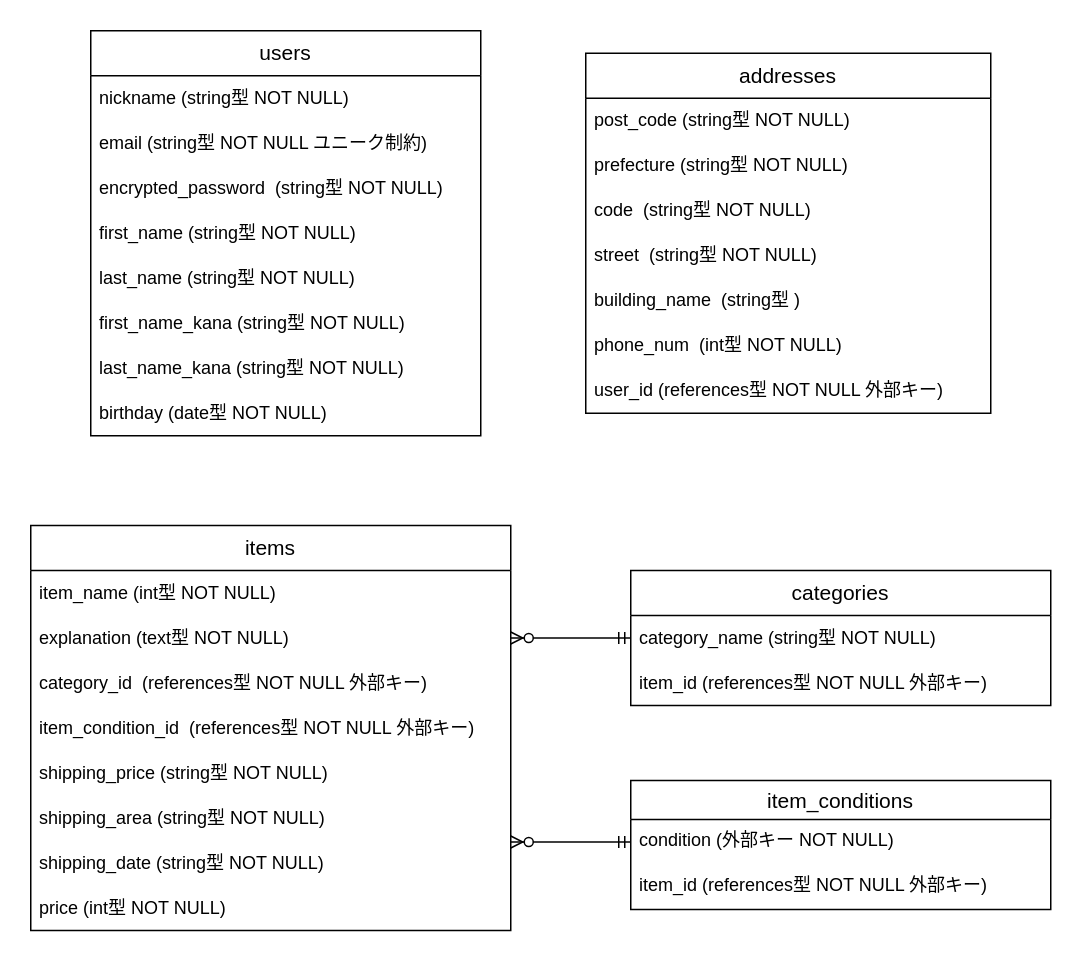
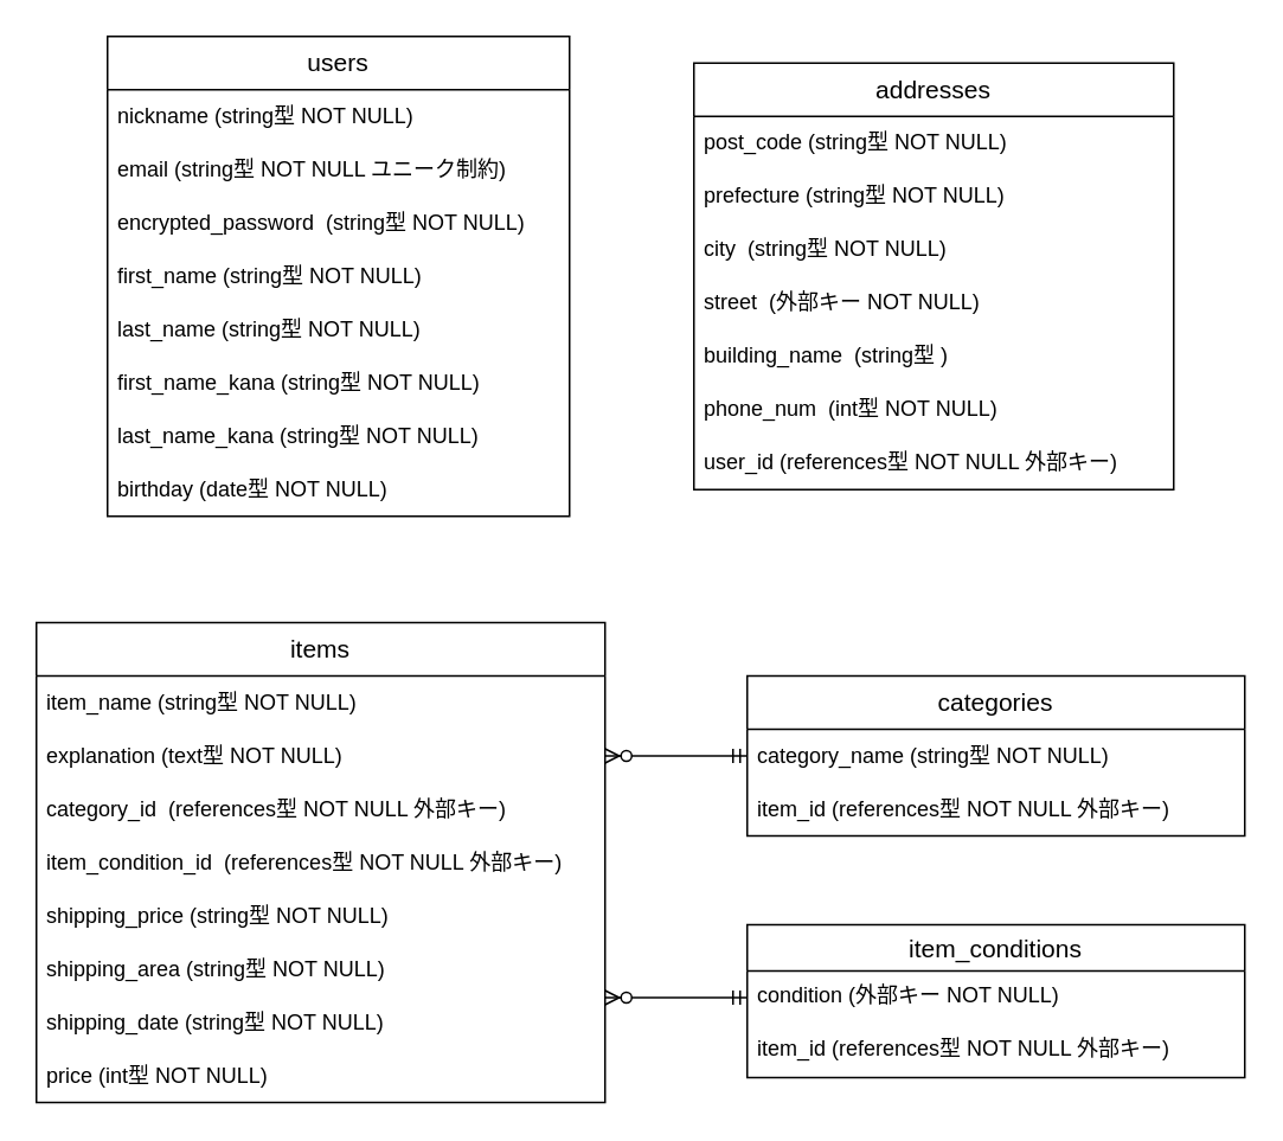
- <mxCell id="14" value="code&amp;nbsp;&amp;nbsp;(string型 NOT NULL)" style="text;strokeColor=none;fillColor=none;align=left;verticalAlign=middle;spacingLeft=4;spacingRight=4;overflow=hidden;points=[[0,0.5],[1,0.5]];portConstraint=eastwest;rotatable=0;whiteSpace=wrap;html=1;" vertex="1" parent="11"><mxGeometry y="90" width="270" height="30" as="geometry" /></mxCell>
+ <mxCell id="14" value="city&amp;nbsp;&amp;nbsp;(string型 NOT NULL)" style="text;strokeColor=none;fillColor=none;align=left;verticalAlign=middle;spacingLeft=4;spacingRight=4;overflow=hidden;points=[[0,0.5],[1,0.5]];portConstraint=eastwest;rotatable=0;whiteSpace=wrap;html=1;" vertex="1" parent="11"><mxGeometry y="90" width="270" height="30" as="geometry" /></mxCell>
- <mxCell id="15" value="street&amp;nbsp;&amp;nbsp;(string型 NOT NULL)" style="text;strokeColor=none;fillColor=none;align=left;verticalAlign=middle;spacingLeft=4;spacingRight=4;overflow=hidden;points=[[0,0.5],[1,0.5]];portConstraint=eastwest;rotatable=0;whiteSpace=wrap;html=1;" vertex="1" parent="11"><mxGeometry y="120" width="270" height="30" as="geometry" /></mxCell>
+ <mxCell id="15" value="street&amp;nbsp;&amp;nbsp;(外部キー NOT NULL)" style="text;strokeColor=none;fillColor=none;align=left;verticalAlign=middle;spacingLeft=4;spacingRight=4;overflow=hidden;points=[[0,0.5],[1,0.5]];portConstraint=eastwest;rotatable=0;whiteSpace=wrap;html=1;" vertex="1" parent="11"><mxGeometry y="120" width="270" height="30" as="geometry" /></mxCell>
- <mxCell id="23" value="item_name&amp;nbsp;(int型 NOT NULL)" style="text;strokeColor=none;fillColor=none;align=left;verticalAlign=middle;spacingLeft=4;spacingRight=4;overflow=hidden;points=[[0,0.5],[1,0.5]];portConstraint=eastwest;rotatable=0;whiteSpace=wrap;html=1;" vertex="1" parent="22"><mxGeometry y="30" width="320" height="30" as="geometry" /></mxCell>
+ <mxCell id="23" value="item_name&amp;nbsp;(string型 NOT NULL)" style="text;strokeColor=none;fillColor=none;align=left;verticalAlign=middle;spacingLeft=4;spacingRight=4;overflow=hidden;points=[[0,0.5],[1,0.5]];portConstraint=eastwest;rotatable=0;whiteSpace=wrap;html=1;" vertex="1" parent="22"><mxGeometry y="30" width="320" height="30" as="geometry" /></mxCell>
